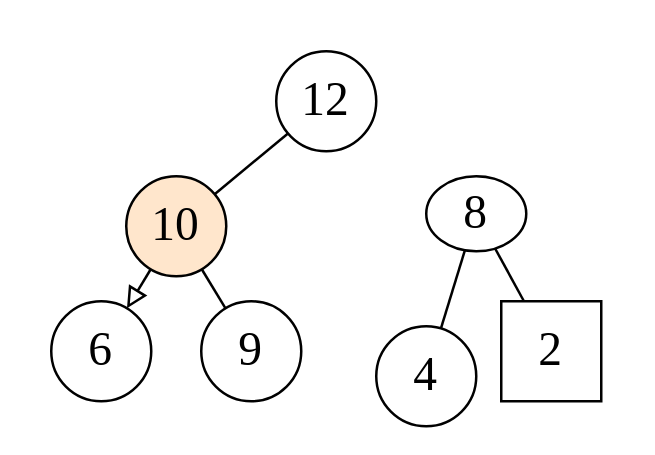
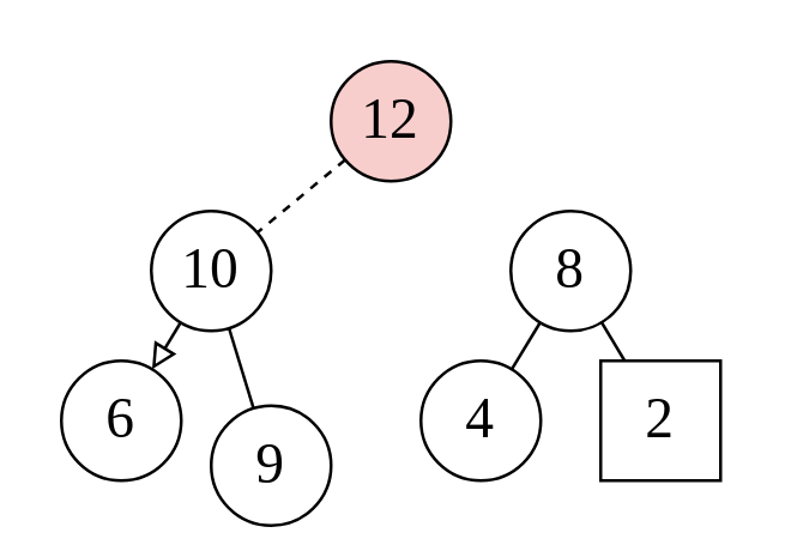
- <mxCell id="3" value="12" style="ellipse;whiteSpace=wrap;html=1;fontFamily=Times New Roman;fontSize=19;" parent="1" vertex="1"><mxGeometry x="110" y="20" width="40" height="40" as="geometry" /></mxCell>
+ <mxCell id="3" value="12" style="ellipse;whiteSpace=wrap;html=1;fontFamily=Times New Roman;fontSize=19;fillColor=#f8cecc;" parent="1" vertex="1"><mxGeometry x="110" y="20" width="40" height="40" as="geometry" /></mxCell>
- <mxCell id="2" style="edgeStyle=none;html=1;fontFamily=Times New Roman;fontSize=19;endArrow=none;endFill=0;" parent="1" source="3" target="6" edge="1"><mxGeometry relative="1" as="geometry" /></mxCell>
+ <mxCell id="2" style="edgeStyle=none;html=1;fontFamily=Times New Roman;fontSize=19;endArrow=none;endFill=0;dashed=1;" parent="1" source="3" target="6" edge="1"><mxGeometry relative="1" as="geometry" /></mxCell>
- <mxCell id="9" value="8" style="ellipse;whiteSpace=wrap;html=1;fontFamily=Times New Roman;fontSize=19;" parent="1" vertex="1"><mxGeometry x="170" y="70" width="40" height="30" as="geometry" /></mxCell>
+ <mxCell id="9" value="8" style="ellipse;whiteSpace=wrap;html=1;fontFamily=Times New Roman;fontSize=19;" parent="1" vertex="1"><mxGeometry x="170" y="70" width="40" height="40" as="geometry" /></mxCell>
- <mxCell id="6" value="10" style="ellipse;whiteSpace=wrap;html=1;fontFamily=Times New Roman;fontSize=19;fillColor=#ffe6cc;" parent="1" vertex="1"><mxGeometry x="50" y="70" width="40" height="40" as="geometry" /></mxCell>
+ <mxCell id="6" value="10" style="ellipse;whiteSpace=wrap;html=1;fontFamily=Times New Roman;fontSize=19;" parent="1" vertex="1"><mxGeometry x="50" y="70" width="40" height="40" as="geometry" /></mxCell>
- <mxCell id="11" value="9" style="ellipse;whiteSpace=wrap;html=1;fontFamily=Times New Roman;fontSize=19;" parent="1" vertex="1"><mxGeometry x="80" y="120" width="40" height="40" as="geometry" /></mxCell>
+ <mxCell id="11" value="9" style="ellipse;whiteSpace=wrap;html=1;fontFamily=Times New Roman;fontSize=19;" parent="1" vertex="1"><mxGeometry x="70" y="135" width="40" height="40" as="geometry" /></mxCell>
- <mxCell id="12" value="4" style="ellipse;whiteSpace=wrap;html=1;fontFamily=Times New Roman;fontSize=19;" parent="1" vertex="1"><mxGeometry x="150" y="130" width="40" height="40" as="geometry" /></mxCell>
+ <mxCell id="12" value="4" style="ellipse;whiteSpace=wrap;html=1;fontFamily=Times New Roman;fontSize=19;" parent="1" vertex="1"><mxGeometry x="140" y="120" width="40" height="40" as="geometry" /></mxCell>
